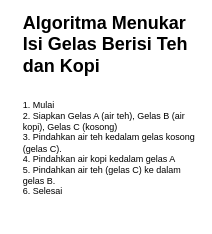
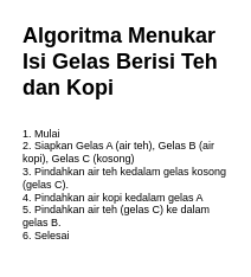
- <mxCell id="2" value="&lt;h1&gt;Algoritma Menukar Isi Gelas Berisi Teh dan Kopi&lt;/h1&gt;&lt;div&gt;&lt;br&gt;&lt;/div&gt;&lt;div&gt;1. Mulai&lt;/div&gt;&lt;div&gt;2. Siapkan Gelas A (air teh), Gelas B (air kopi), Gelas C (kosong)&lt;/div&gt;&lt;div&gt;3. Pindahkan air teh kedalam gelas kosong (gelas C).&lt;/div&gt;&lt;div&gt;4. Pindahkan air kopi kedalam gelas A&lt;/div&gt;&lt;div&gt;5. Pindahkan air teh (gelas C) ke dalam gelas B.&lt;/div&gt;&lt;div&gt;6. Selesai&lt;/div&gt;" style="text;html=1;strokeColor=none;fillColor=none;spacing=5;spacingTop=-20;whiteSpace=wrap;overflow=hidden;rounded=0;" vertex="1" parent="1"><mxGeometry x="25" y="10" width="240" height="270" as="geometry" /></mxCell>
+ <mxCell id="2" value="&lt;h1&gt;Algoritma Menukar Isi Gelas Berisi Teh dan Kopi&lt;/h1&gt;&lt;div&gt;&lt;br&gt;&lt;/div&gt;&lt;div&gt;1. Mulai&lt;/div&gt;&lt;div&gt;2. Siapkan Gelas A (air teh), Gelas B (air kopi), Gelas C (kosong)&lt;/div&gt;&lt;div&gt;3. Pindahkan air teh kedalam gelas kosong (gelas C).&lt;/div&gt;&lt;div&gt;4. Pindahkan air kopi kedalam gelas A&lt;/div&gt;&lt;div&gt;5. Pindahkan air teh (gelas C) ke dalam gelas B.&lt;/div&gt;&lt;div&gt;6. Selesai&lt;/div&gt;" style="text;html=1;strokeColor=none;fillColor=none;spacing=5;spacingTop=-20;whiteSpace=wrap;overflow=hidden;rounded=0;" vertex="1" parent="1"><mxGeometry x="20" y="20" width="240" height="270" as="geometry" /></mxCell>
